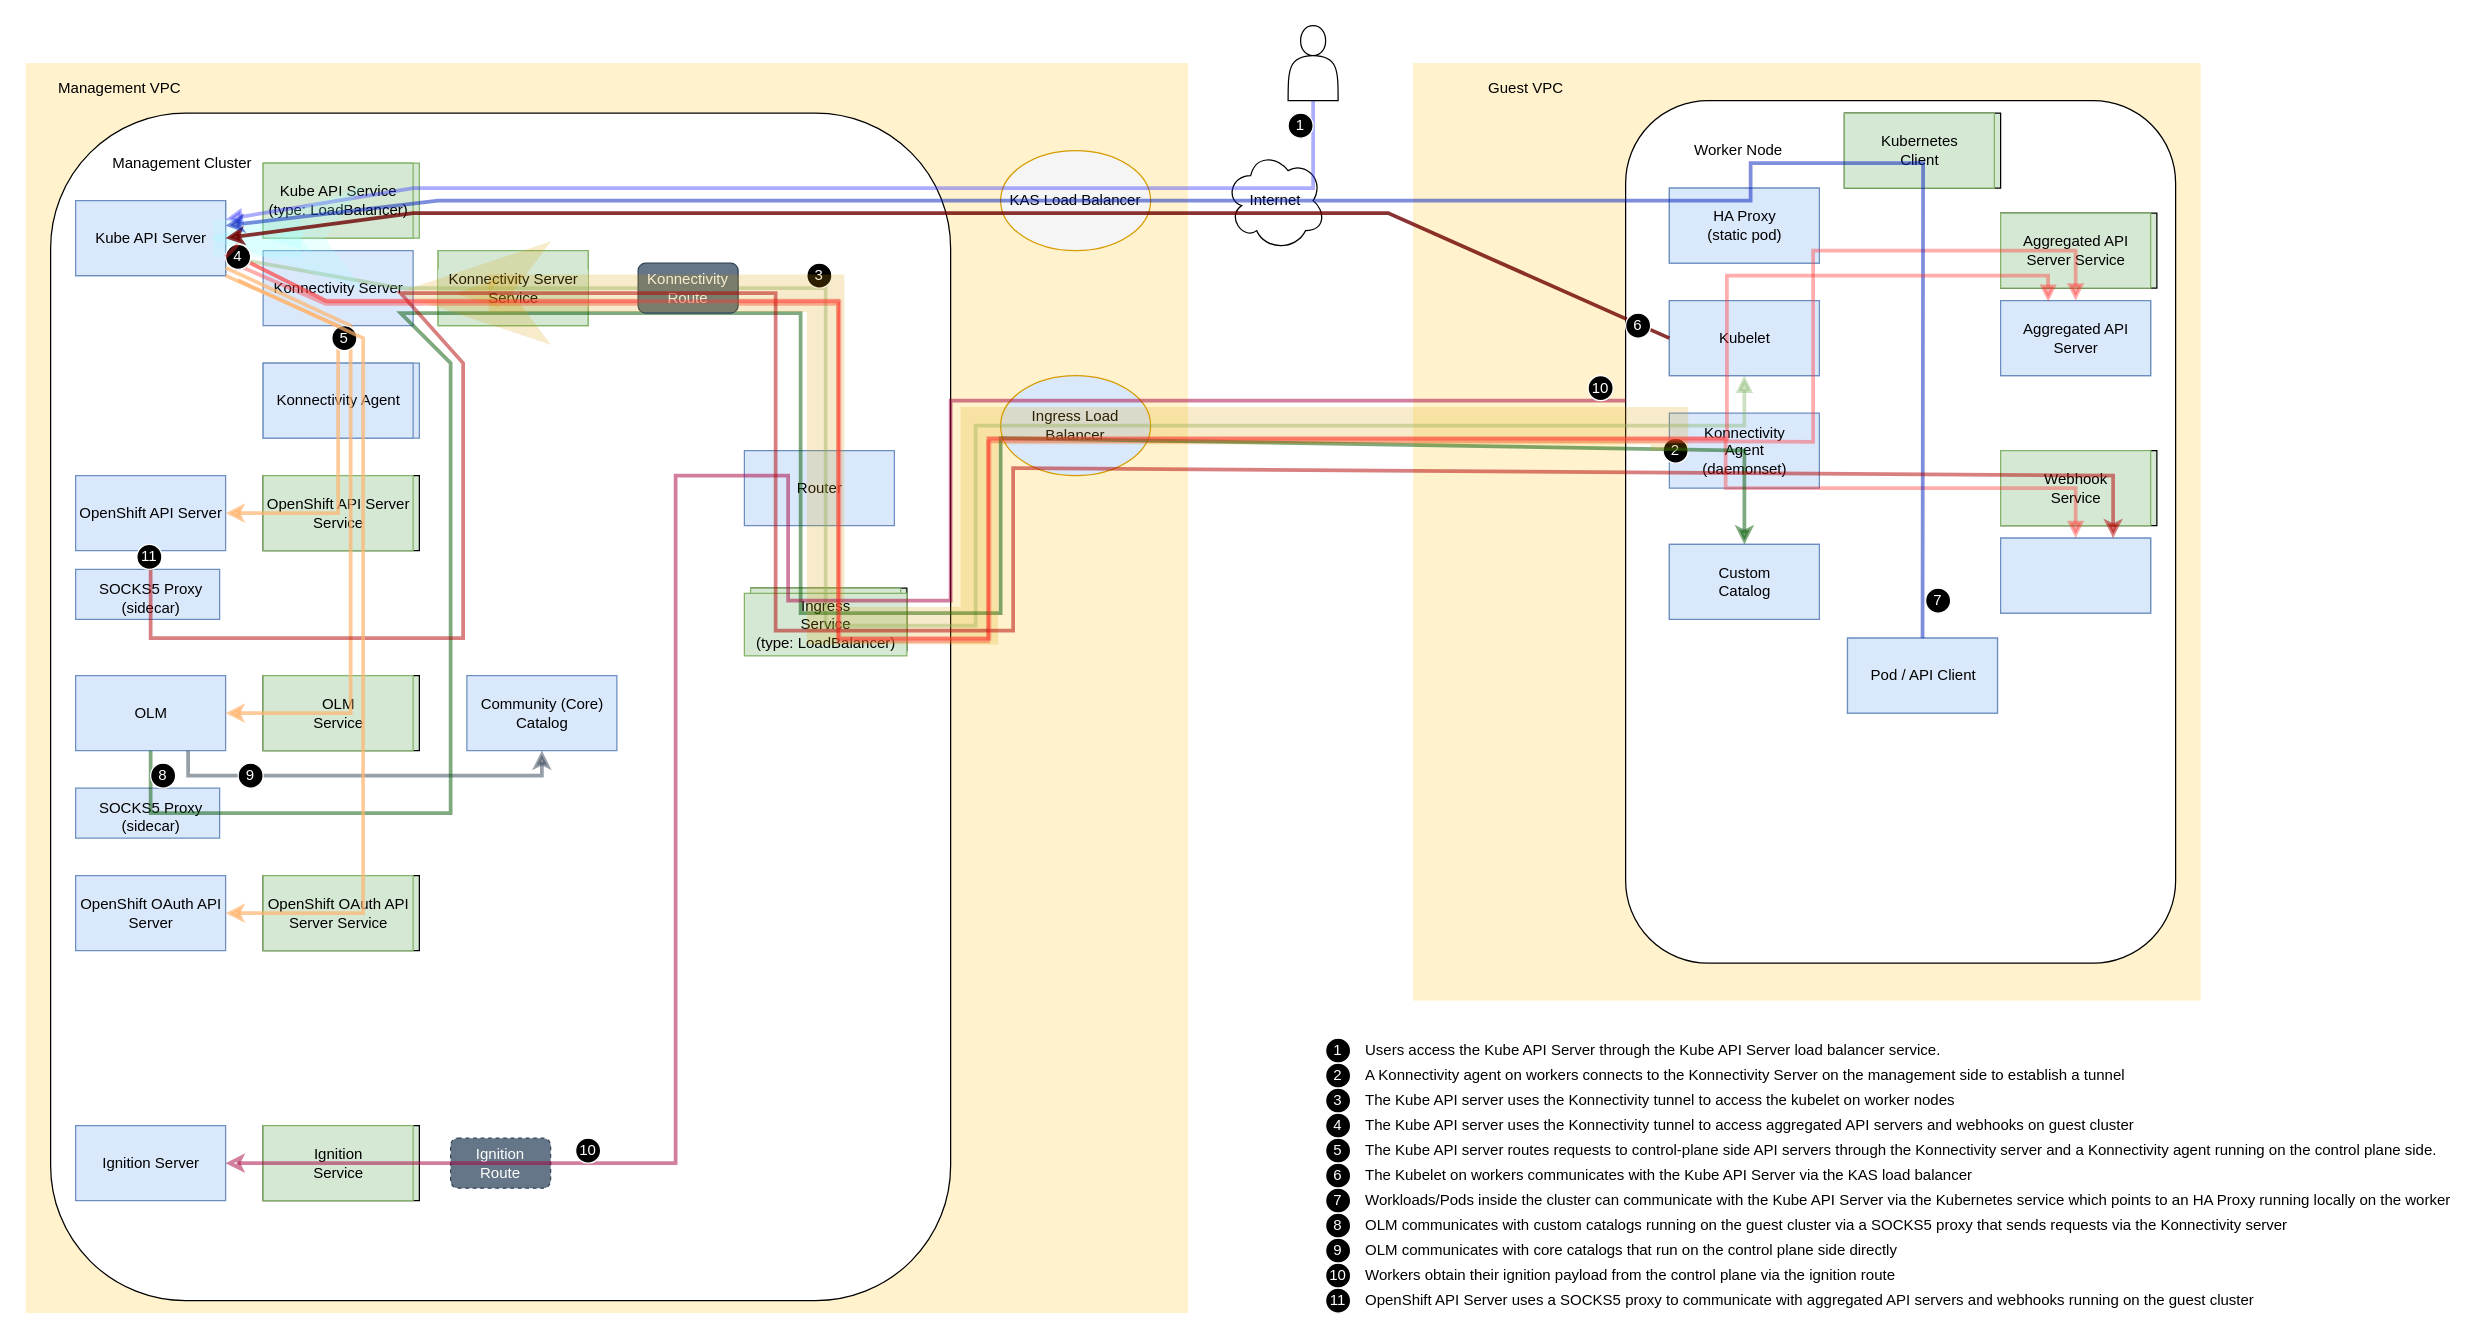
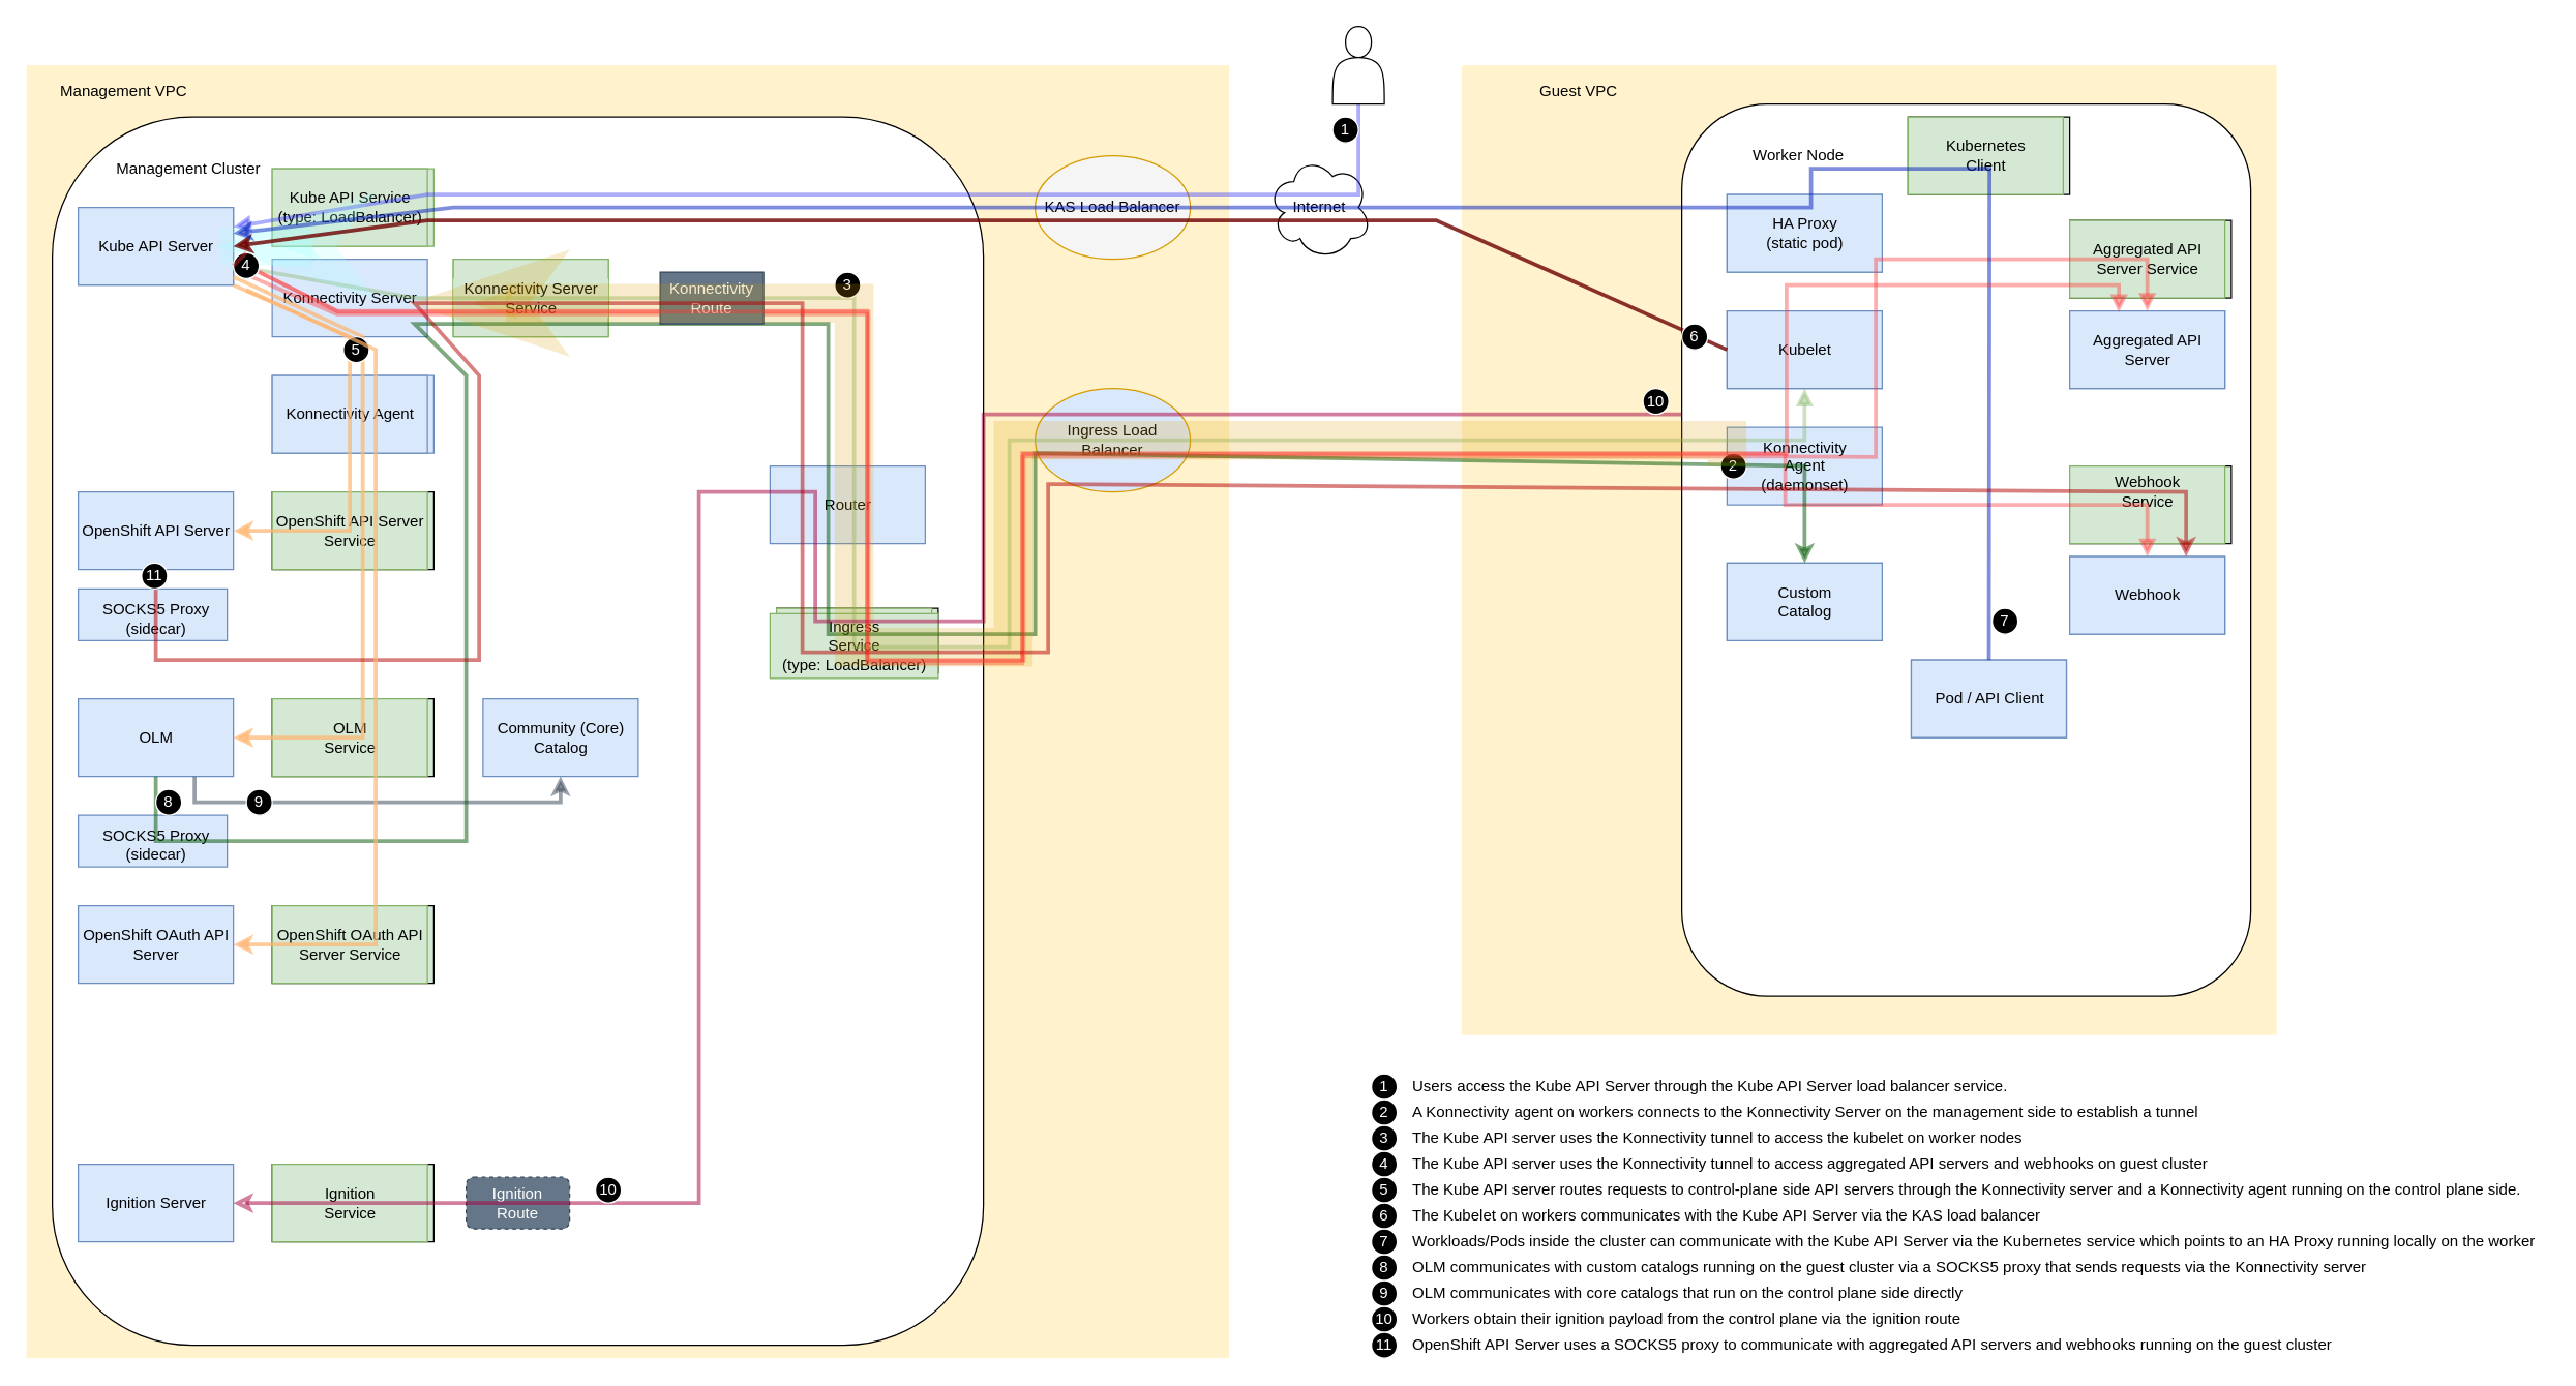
- <mxCell id="113" value="Konnectivity&lt;br&gt;Route" style="rounded=1;whiteSpace=wrap;html=1;fontColor=#ffffff;strokeColor=#314354;fillColor=#647687;" parent="1" vertex="1"><mxGeometry x="510" y="210" width="80" height="40" as="geometry" /></mxCell>
+ <mxCell id="113" value="Konnectivity&lt;br&gt;Route" style="whiteSpace=wrap;html=1;fontColor=#ffffff;strokeColor=#314354;fillColor=#647687;rounded=0;" parent="1" vertex="1"><mxGeometry x="510" y="210" width="80" height="40" as="geometry" /></mxCell>
- <mxCell id="74" value="Webhook&lt;br&gt;Service" style="text;html=1;resizable=0;autosize=1;align=center;verticalAlign=middle;points=[];fillColor=none;strokeColor=none;rounded=0;" parent="72" vertex="1"><mxGeometry x="25" y="15" width="70" height="30" as="geometry" /></mxCell>
+ <mxCell id="74" value="Webhook&lt;br&gt;Service" style="text;html=1;resizable=0;autosize=1;align=center;verticalAlign=middle;points=[];fillColor=none;strokeColor=none;rounded=0;" parent="72" vertex="1"><mxGeometry x="25" y="5" width="70" height="30" as="geometry" /></mxCell>
+ <mxCell id="77" value="Webhook" style="text;html=1;resizable=0;autosize=1;align=center;verticalAlign=middle;points=[];fillColor=none;strokeColor=none;rounded=0;" parent="75" vertex="1"><mxGeometry x="25" y="20" width="70" height="20" as="geometry" /></mxCell>
